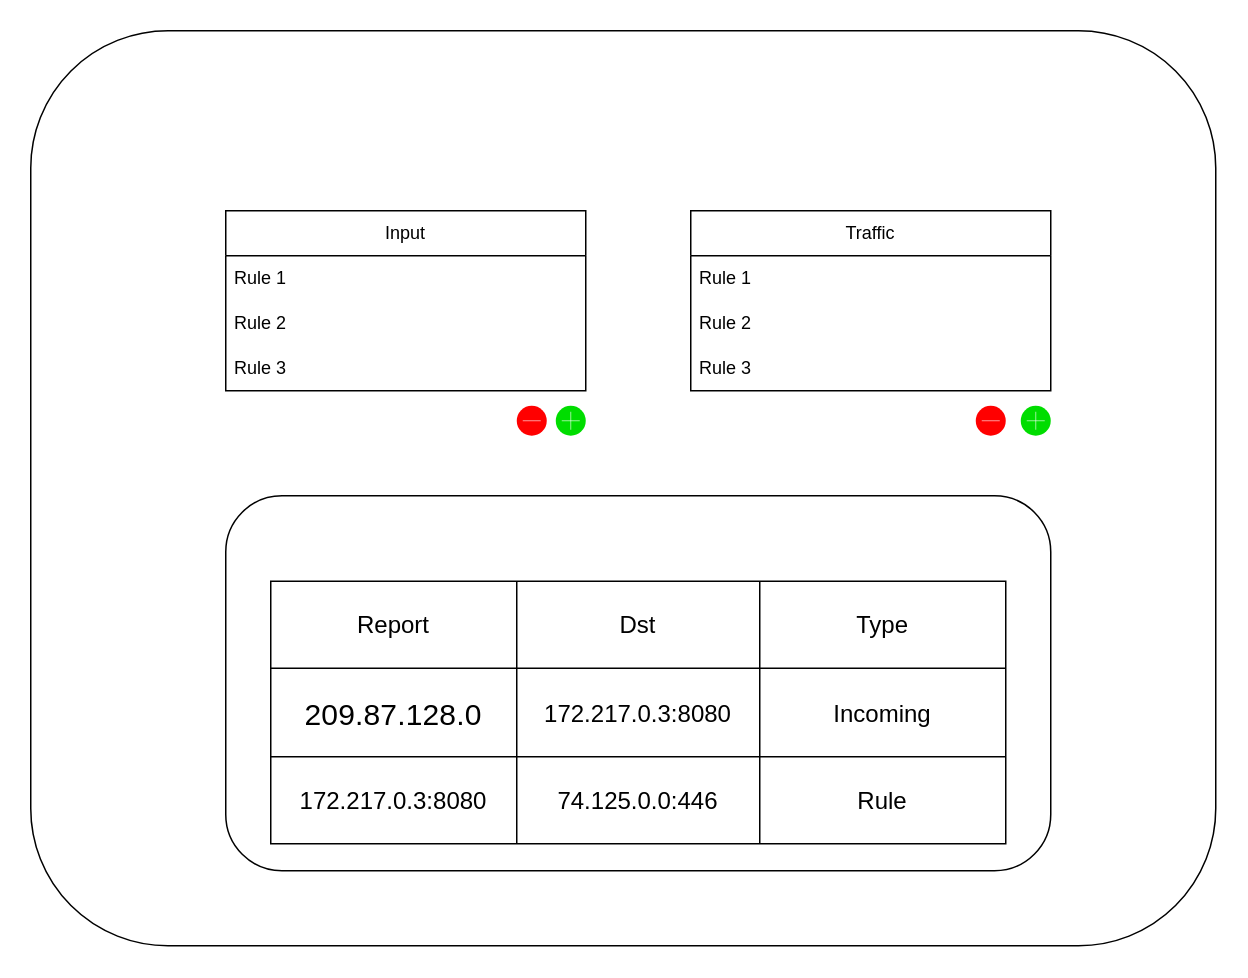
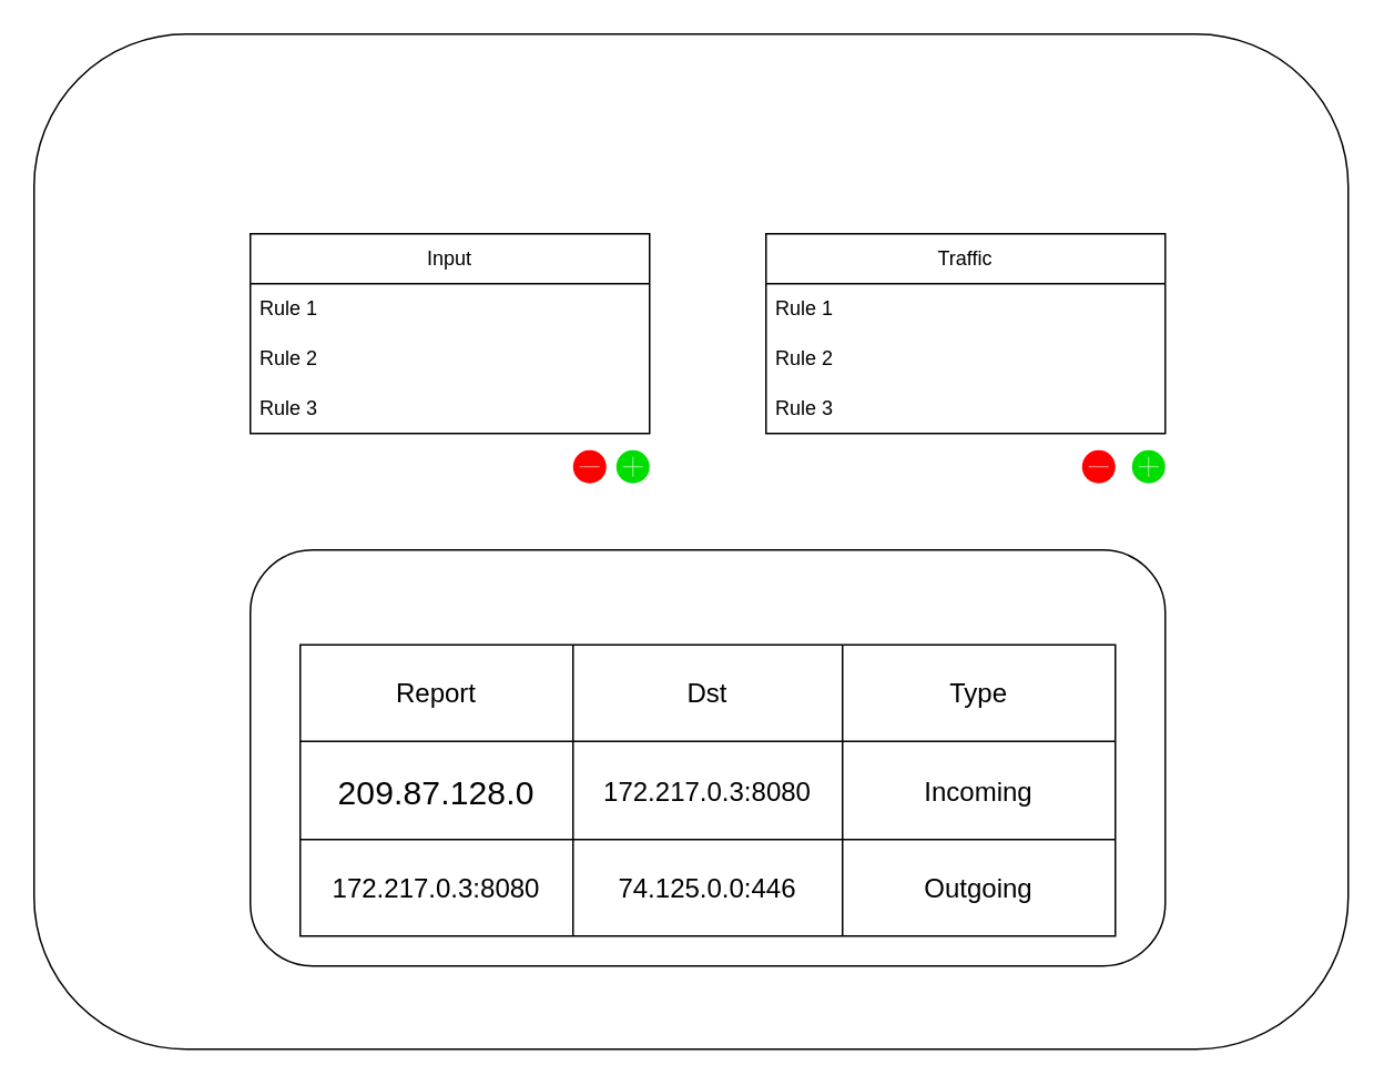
- <mxCell id="34" value="Rule" style="shape=partialRectangle;html=1;whiteSpace=wrap;connectable=0;strokeColor=inherit;overflow=hidden;fillColor=none;top=0;left=0;bottom=0;right=0;pointerEvents=1;fontSize=16;" vertex="1" parent="31"><mxGeometry x="326" width="164" height="58" as="geometry"><mxRectangle width="164" height="58" as="alternateBounds" /></mxGeometry></mxCell>
+ <mxCell id="34" value="Outgoing" style="shape=partialRectangle;html=1;whiteSpace=wrap;connectable=0;strokeColor=inherit;overflow=hidden;fillColor=none;top=0;left=0;bottom=0;right=0;pointerEvents=1;fontSize=16;" vertex="1" parent="31"><mxGeometry x="326" width="164" height="58" as="geometry"><mxRectangle width="164" height="58" as="alternateBounds" /></mxGeometry></mxCell>
